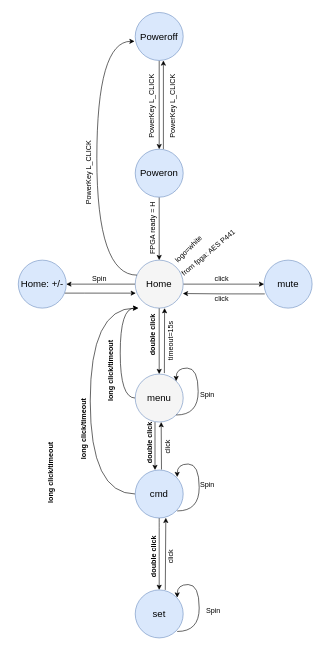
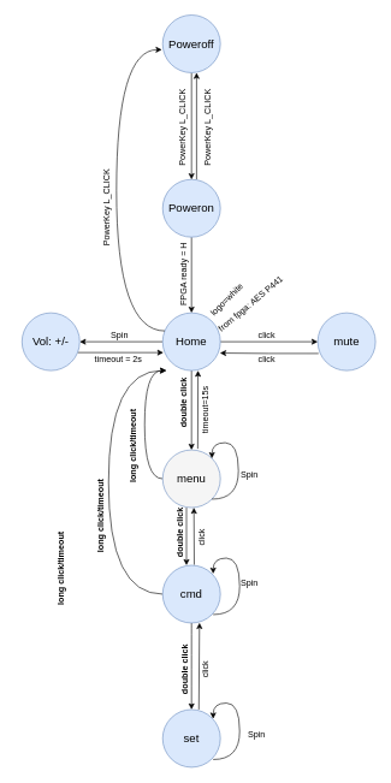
- <mxCell id="12" value="Home: +/-" style="ellipse;whiteSpace=wrap;html=1;fontSize=16;fillColor=#dae8fc;strokeColor=#6c8ebf;" parent="1" vertex="1"><mxGeometry x="30" y="433" width="80" height="80" as="geometry" /></mxCell>
+ <mxCell id="12" value="Vol: +/-" style="ellipse;whiteSpace=wrap;html=1;fontSize=16;fillColor=#dae8fc;strokeColor=#6c8ebf;" parent="1" vertex="1"><mxGeometry x="30" y="433" width="80" height="80" as="geometry" /></mxCell>
- <mxCell id="6" value="Home" style="ellipse;whiteSpace=wrap;html=1;aspect=fixed;fontSize=16;fillColor=#f5f5f5;strokeColor=#6c8ebf;" parent="1" vertex="1"><mxGeometry x="225" y="433" width="80" height="80" as="geometry" /></mxCell>
+ <mxCell id="6" value="Home" style="ellipse;whiteSpace=wrap;html=1;aspect=fixed;fontSize=16;fillColor=#dae8fc;strokeColor=#6c8ebf;" parent="1" vertex="1"><mxGeometry x="225" y="433" width="80" height="80" as="geometry" /></mxCell>
+ <mxCell id="28" value="timeout = 2s&amp;nbsp;" style="text;html=1;align=center;verticalAlign=middle;resizable=0;points=[];autosize=1;strokeColor=none;fillColor=none;fontSize=12;" parent="1" vertex="1"><mxGeometry x="120" y="483" width="90" height="30" as="geometry" /></mxCell>
